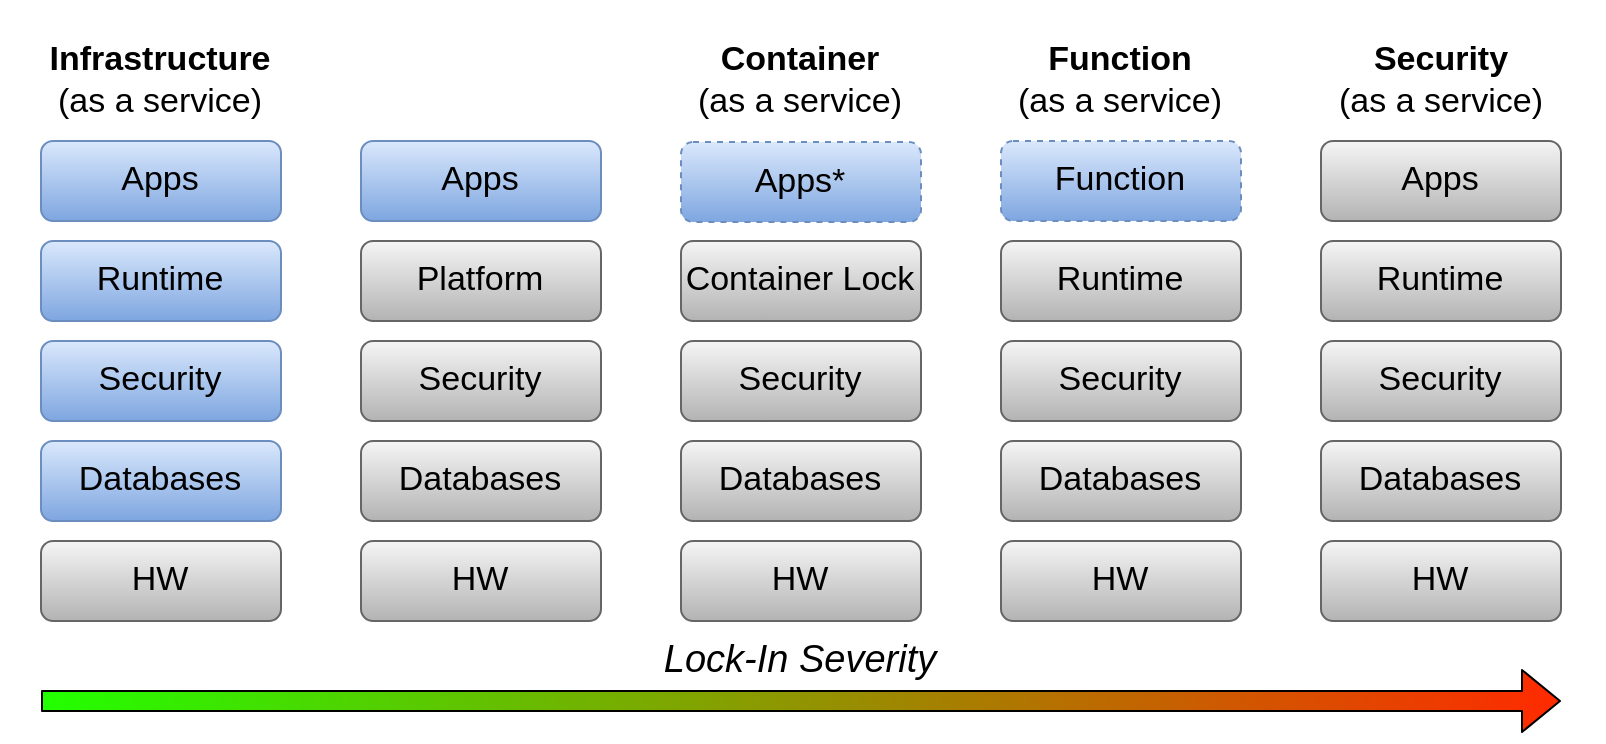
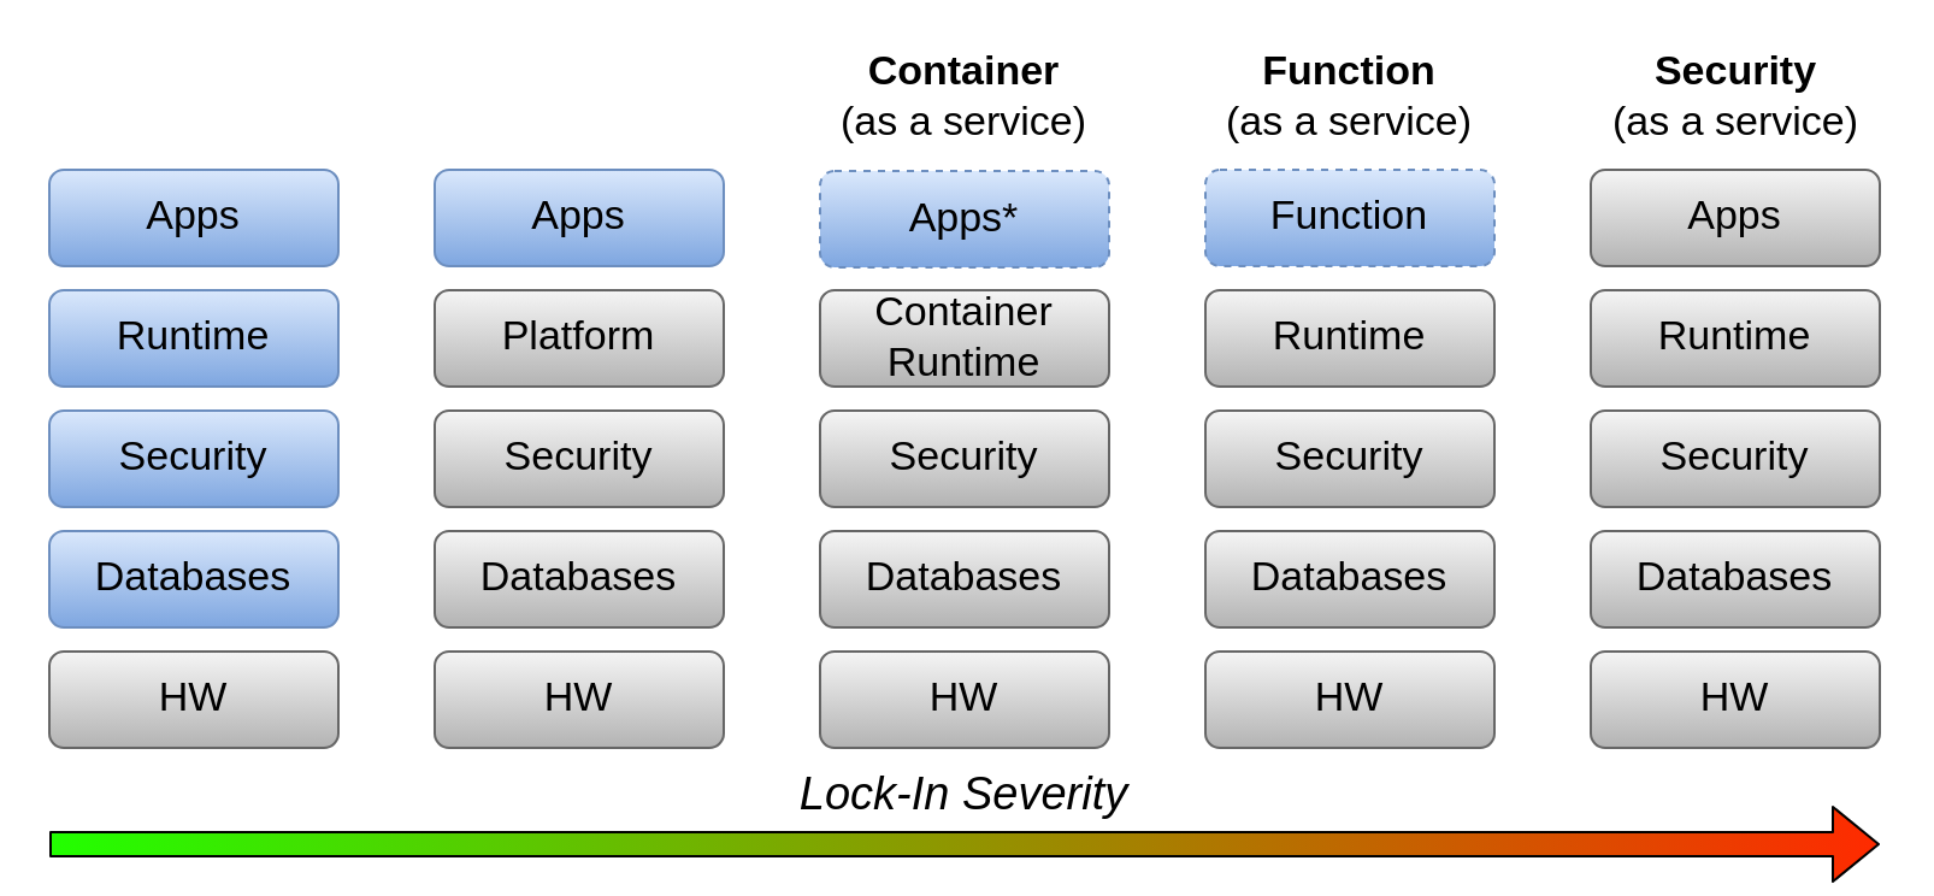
- <mxCell id="8" value="&lt;b style=&quot;font-size: 17px;&quot;&gt;Infrastructure&lt;/b&gt;&lt;br style=&quot;font-size: 17px;&quot;&gt;(as a service)&lt;br style=&quot;font-size: 17px;&quot;&gt;" style="text;html=1;strokeColor=none;fillColor=none;align=center;verticalAlign=middle;whiteSpace=wrap;rounded=0;fontSize=17;" parent="2" vertex="1"><mxGeometry width="120" height="40" as="geometry" /></mxCell>
- <mxCell id="19" value="Container Lock" style="rounded=1;whiteSpace=wrap;html=1;gradientColor=#b3b3b3;fillColor=#f5f5f5;strokeColor=#666666;fontSize=17;" parent="15" vertex="1"><mxGeometry y="100.0" width="120" height="40" as="geometry" /></mxCell>
+ <mxCell id="19" value="Container Runtime" style="rounded=1;whiteSpace=wrap;html=1;gradientColor=#b3b3b3;fillColor=#f5f5f5;strokeColor=#666666;fontSize=17;" parent="15" vertex="1"><mxGeometry y="100.0" width="120" height="40" as="geometry" /></mxCell>
